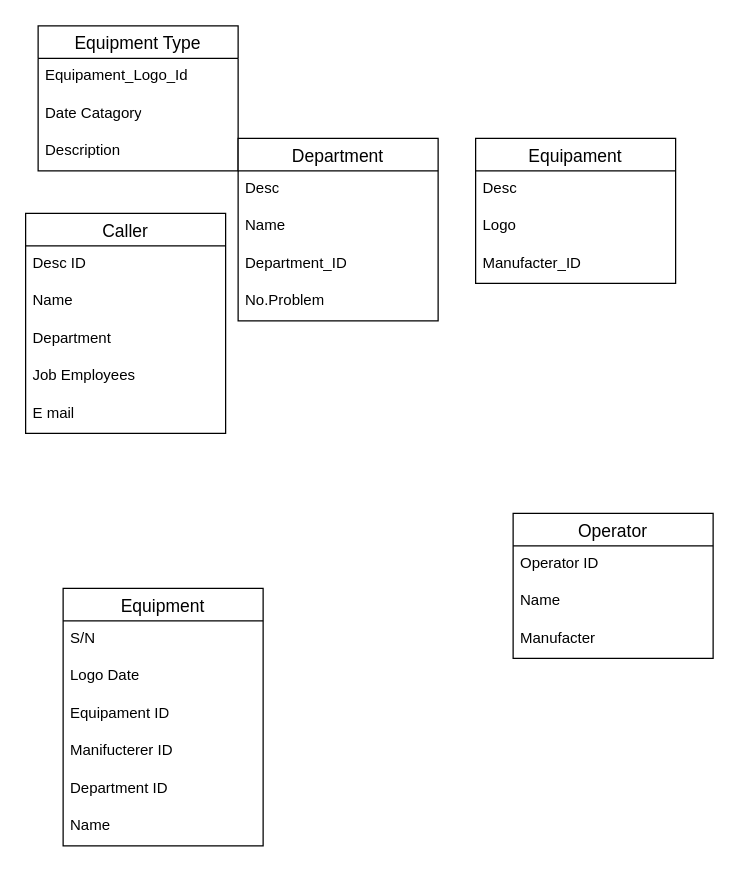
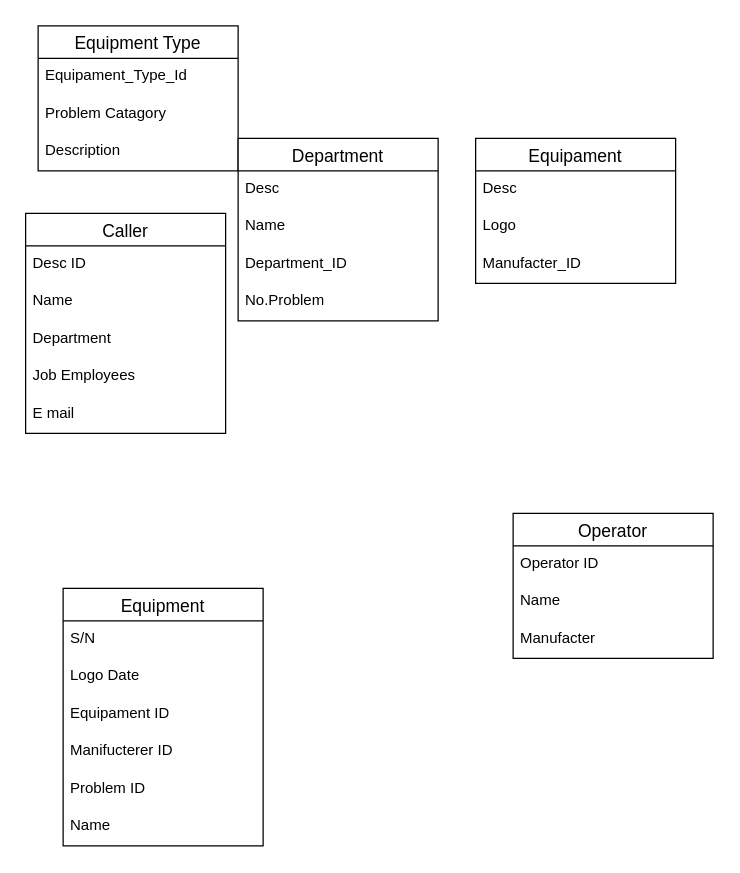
- <mxCell id="3" value="Equipament_Logo_Id" style="text;strokeColor=none;fillColor=none;spacingLeft=4;spacingRight=4;overflow=hidden;rotatable=0;points=[[0,0.5],[1,0.5]];portConstraint=eastwest;fontSize=12;whiteSpace=wrap;html=1;" vertex="1" parent="2"><mxGeometry y="26" width="160" height="30" as="geometry" /></mxCell>
+ <mxCell id="3" value="Equipament_Type_Id" style="text;strokeColor=none;fillColor=none;spacingLeft=4;spacingRight=4;overflow=hidden;rotatable=0;points=[[0,0.5],[1,0.5]];portConstraint=eastwest;fontSize=12;whiteSpace=wrap;html=1;" vertex="1" parent="2"><mxGeometry y="26" width="160" height="30" as="geometry" /></mxCell>
- <mxCell id="4" value="Date Catagory" style="text;strokeColor=none;fillColor=none;spacingLeft=4;spacingRight=4;overflow=hidden;rotatable=0;points=[[0,0.5],[1,0.5]];portConstraint=eastwest;fontSize=12;whiteSpace=wrap;html=1;" vertex="1" parent="2"><mxGeometry y="56" width="160" height="30" as="geometry" /></mxCell>
+ <mxCell id="4" value="Problem Catagory" style="text;strokeColor=none;fillColor=none;spacingLeft=4;spacingRight=4;overflow=hidden;rotatable=0;points=[[0,0.5],[1,0.5]];portConstraint=eastwest;fontSize=12;whiteSpace=wrap;html=1;" vertex="1" parent="2"><mxGeometry y="56" width="160" height="30" as="geometry" /></mxCell>
- <mxCell id="22" value="Department ID" style="text;strokeColor=none;fillColor=none;spacingLeft=4;spacingRight=4;overflow=hidden;rotatable=0;points=[[0,0.5],[1,0.5]];portConstraint=eastwest;fontSize=12;whiteSpace=wrap;html=1;" vertex="1" parent="17"><mxGeometry y="146" width="160" height="30" as="geometry" /></mxCell>
+ <mxCell id="22" value="Problem ID" style="text;strokeColor=none;fillColor=none;spacingLeft=4;spacingRight=4;overflow=hidden;rotatable=0;points=[[0,0.5],[1,0.5]];portConstraint=eastwest;fontSize=12;whiteSpace=wrap;html=1;" vertex="1" parent="17"><mxGeometry y="146" width="160" height="30" as="geometry" /></mxCell>
